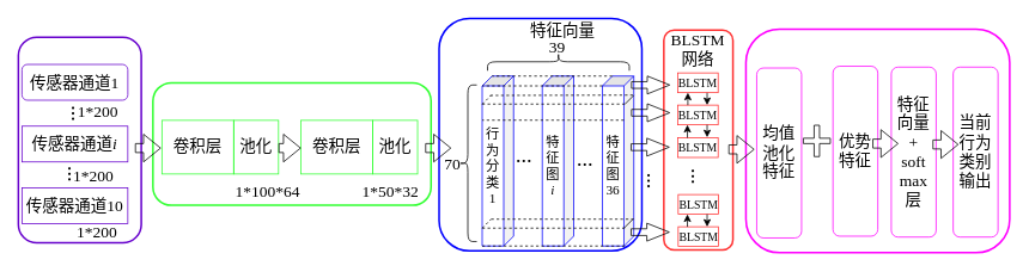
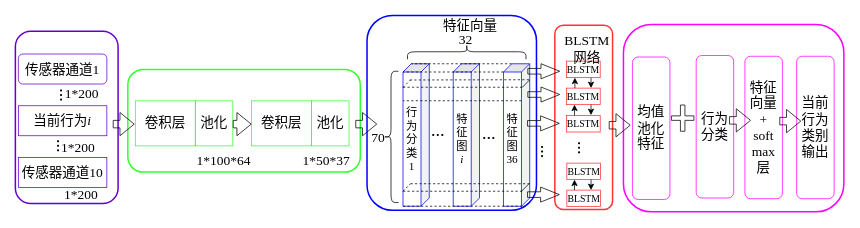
- <mxCell id="22" value="39" style="text;html=1;resizable=0;points=[];autosize=1;align=left;verticalAlign=top;spacingTop=-4;fontSize=18;fontFamily=Times New Roman;" parent="1" vertex="1"><mxGeometry x="610" y="38.5" width="40" height="20" as="geometry" /></mxCell>
+ <mxCell id="22" value="32" style="text;html=1;resizable=0;points=[];autosize=1;align=left;verticalAlign=top;spacingTop=-4;fontSize=18;fontFamily=Times New Roman;" parent="1" vertex="1"><mxGeometry x="610" y="38.5" width="40" height="20" as="geometry" /></mxCell>
- <mxCell id="40" value="BLSTM网络" style="text;html=1;strokeColor=none;fillColor=none;align=center;verticalAlign=middle;whiteSpace=wrap;rounded=0;fontSize=18;fontFamily=Times New Roman;" parent="1" vertex="1"><mxGeometry x="747.5" y="45" width="59" height="20" as="geometry" /></mxCell>
+ <mxCell id="40" value="BLSTM网络" style="text;html=1;strokeColor=none;fillColor=none;align=center;verticalAlign=middle;whiteSpace=wrap;rounded=0;fontSize=18;fontFamily=Times New Roman;" parent="1" vertex="1"><mxGeometry x="752.5" y="55" width="59" height="20" as="geometry" /></mxCell>
- <mxCell id="43" value="传感器通道&lt;i&gt;i&lt;/i&gt;" style="rounded=0;whiteSpace=wrap;html=1;fillColor=none;fontSize=18;fontFamily=Times New Roman;strokeColor=#6600CC;" parent="1" vertex="1"><mxGeometry x="24" y="140.5" width="118" height="40" as="geometry" /></mxCell>
+ <mxCell id="43" value="当前行为&lt;i&gt;i&lt;/i&gt;" style="rounded=0;whiteSpace=wrap;html=1;fillColor=none;fontSize=18;fontFamily=Times New Roman;strokeColor=#6600CC;" parent="1" vertex="1"><mxGeometry x="24" y="140.5" width="118" height="40" as="geometry" /></mxCell>
- <mxCell id="36" value="优势特征" style="rounded=1;whiteSpace=wrap;html=1;fillColor=none;fontSize=18;fontFamily=Times New Roman;strokeColor=#FF00FF;" parent="1" vertex="1"><mxGeometry x="928" y="73.5" width="50" height="190" as="geometry" /></mxCell>
+ <mxCell id="36" value="行为分类" style="rounded=1;whiteSpace=wrap;html=1;fillColor=none;fontSize=18;fontFamily=Times New Roman;strokeColor=#FF00FF;" parent="1" vertex="1"><mxGeometry x="928" y="73.5" width="50" height="190" as="geometry" /></mxCell>
- <mxCell id="18" value="1*50*32" style="text;html=1;strokeColor=none;fillColor=none;align=center;verticalAlign=middle;whiteSpace=wrap;rounded=0;fontSize=18;fontFamily=Times New Roman;" parent="1" vertex="1"><mxGeometry x="372.5" y="204" width="124" height="20" as="geometry" /></mxCell>
+ <mxCell id="18" value="1*50*37" style="text;html=1;strokeColor=none;fillColor=none;align=center;verticalAlign=middle;whiteSpace=wrap;rounded=0;fontSize=18;fontFamily=Times New Roman;" parent="1" vertex="1"><mxGeometry x="372.5" y="204" width="124" height="20" as="geometry" /></mxCell>
